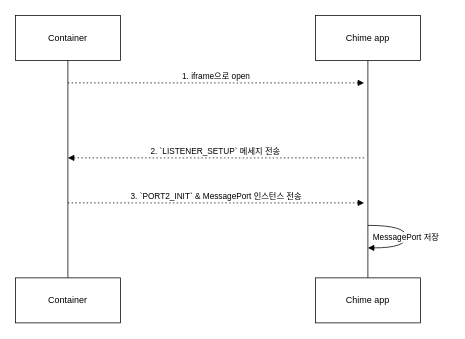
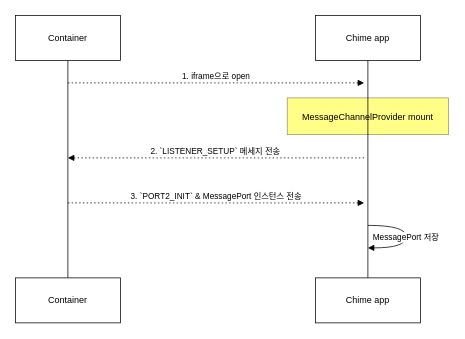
+ <mxCell id="6" value="MessageChannelProvider mount" style="fillColor=#ffff88;strokeColor=#9E916F;" parent="1" vertex="1"><mxGeometry x="382.5" y="130" width="215" height="49" as="geometry" /></mxCell>
